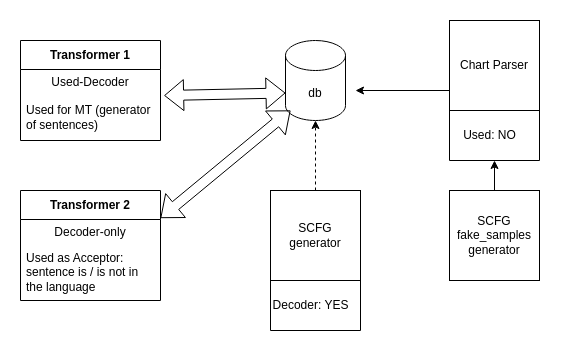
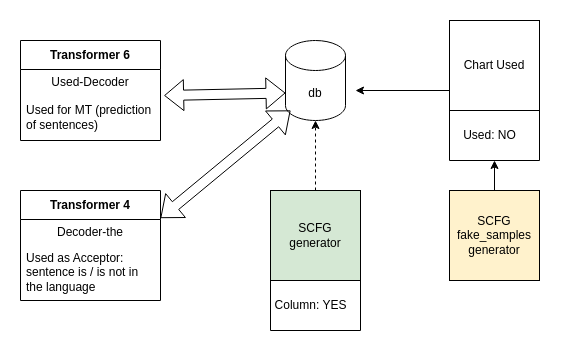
- <mxCell id="16" value="Transformer 1" style="swimlane;fontStyle=1;align=center;verticalAlign=middle;childLayout=stackLayout;horizontal=1;startSize=29;horizontalStack=0;resizeParent=1;resizeParentMax=0;resizeLast=0;collapsible=0;marginBottom=0;html=1;whiteSpace=wrap;" vertex="1" parent="1"><mxGeometry x="20" y="40" width="140" height="100" as="geometry" /></mxCell>
+ <mxCell id="16" value="Transformer 6" style="swimlane;fontStyle=1;align=center;verticalAlign=middle;childLayout=stackLayout;horizontal=1;startSize=29;horizontalStack=0;resizeParent=1;resizeParentMax=0;resizeLast=0;collapsible=0;marginBottom=0;html=1;whiteSpace=wrap;" vertex="1" parent="1"><mxGeometry x="20" y="40" width="140" height="100" as="geometry" /></mxCell>
- <mxCell id="11" value="Chart Parser" style="whiteSpace=wrap;html=1;aspect=fixed;" vertex="1" parent="10"><mxGeometry width="90" height="90" as="geometry" /></mxCell>
+ <mxCell id="11" value="Chart Used" style="whiteSpace=wrap;html=1;aspect=fixed;" vertex="1" parent="10"><mxGeometry width="90" height="90" as="geometry" /></mxCell>
- <mxCell id="18" value="Used for MT (generator of sentences)" style="text;html=1;strokeColor=none;fillColor=none;align=left;verticalAlign=middle;spacingLeft=4;spacingRight=4;overflow=hidden;rotatable=0;points=[[0,0.5],[1,0.5]];portConstraint=eastwest;whiteSpace=wrap;" vertex="1" parent="16"><mxGeometry y="54" width="140" height="46" as="geometry" /></mxCell>
+ <mxCell id="18" value="Used for MT (prediction of sentences)" style="text;html=1;strokeColor=none;fillColor=none;align=left;verticalAlign=middle;spacingLeft=4;spacingRight=4;overflow=hidden;rotatable=0;points=[[0,0.5],[1,0.5]];portConstraint=eastwest;whiteSpace=wrap;" vertex="1" parent="16"><mxGeometry y="54" width="140" height="46" as="geometry" /></mxCell>
- <mxCell id="19" value="Transformer 2" style="swimlane;fontStyle=1;align=center;verticalAlign=middle;childLayout=stackLayout;horizontal=1;startSize=29;horizontalStack=0;resizeParent=1;resizeParentMax=0;resizeLast=0;collapsible=0;marginBottom=0;html=1;whiteSpace=wrap;" vertex="1" parent="1"><mxGeometry x="20" y="190" width="140" height="110" as="geometry" /></mxCell>
+ <mxCell id="19" value="Transformer 4" style="swimlane;fontStyle=1;align=center;verticalAlign=middle;childLayout=stackLayout;horizontal=1;startSize=29;horizontalStack=0;resizeParent=1;resizeParentMax=0;resizeLast=0;collapsible=0;marginBottom=0;html=1;whiteSpace=wrap;" vertex="1" parent="1"><mxGeometry x="20" y="190" width="140" height="110" as="geometry" /></mxCell>
- <mxCell id="20" value="Decoder-only" style="text;html=1;strokeColor=none;fillColor=none;align=center;verticalAlign=middle;spacingLeft=4;spacingRight=4;overflow=hidden;rotatable=0;points=[[0,0.5],[1,0.5]];portConstraint=eastwest;whiteSpace=wrap;" vertex="1" parent="19"><mxGeometry y="29" width="140" height="25" as="geometry" /></mxCell>
+ <mxCell id="20" value="Decoder-the" style="text;html=1;strokeColor=none;fillColor=none;align=center;verticalAlign=middle;spacingLeft=4;spacingRight=4;overflow=hidden;rotatable=0;points=[[0,0.5],[1,0.5]];portConstraint=eastwest;whiteSpace=wrap;" vertex="1" parent="19"><mxGeometry y="29" width="140" height="25" as="geometry" /></mxCell>
- <mxCell id="5" value="SCFG generator" style="whiteSpace=wrap;html=1;aspect=fixed;" vertex="1" parent="4"><mxGeometry width="90" height="90" as="geometry" /></mxCell>
+ <mxCell id="5" value="SCFG generator" style="whiteSpace=wrap;html=1;aspect=fixed;fillColor=#d5e8d4;" vertex="1" parent="4"><mxGeometry width="90" height="90" as="geometry" /></mxCell>
- <mxCell id="9" value="SCFG fake_samples generator" style="whiteSpace=wrap;html=1;aspect=fixed;" vertex="1" parent="8"><mxGeometry width="90" height="90" as="geometry" /></mxCell>
+ <mxCell id="9" value="SCFG fake_samples generator" style="whiteSpace=wrap;html=1;aspect=fixed;fillColor=#fff2cc;" vertex="1" parent="8"><mxGeometry width="90" height="90" as="geometry" /></mxCell>
- <mxCell id="7" value="Decoder: YES" style="text;html=1;align=center;verticalAlign=middle;resizable=0;points=[];autosize=1;strokeColor=none;fillColor=none;" vertex="1" parent="6"><mxGeometry x="-10" y="100" width="100" height="30" as="geometry" /></mxCell>
+ <mxCell id="7" value="Column: YES" style="text;html=1;align=center;verticalAlign=middle;resizable=0;points=[];autosize=1;strokeColor=none;fillColor=none;" vertex="1" parent="6"><mxGeometry x="-10" y="100" width="100" height="30" as="geometry" /></mxCell>
